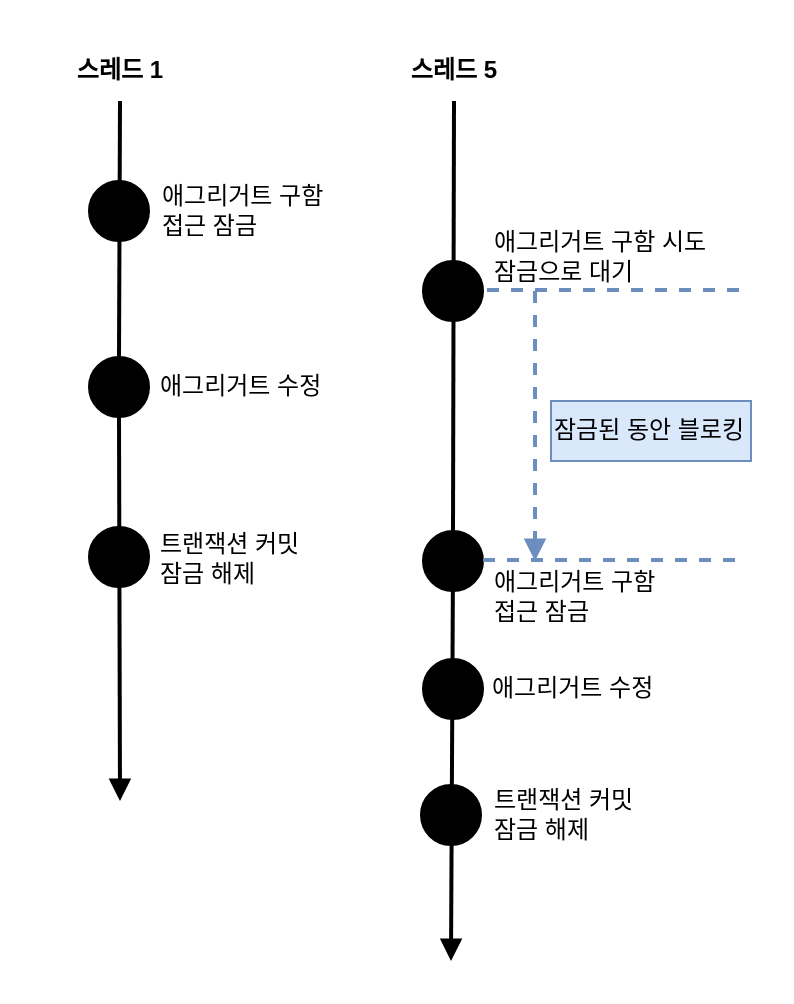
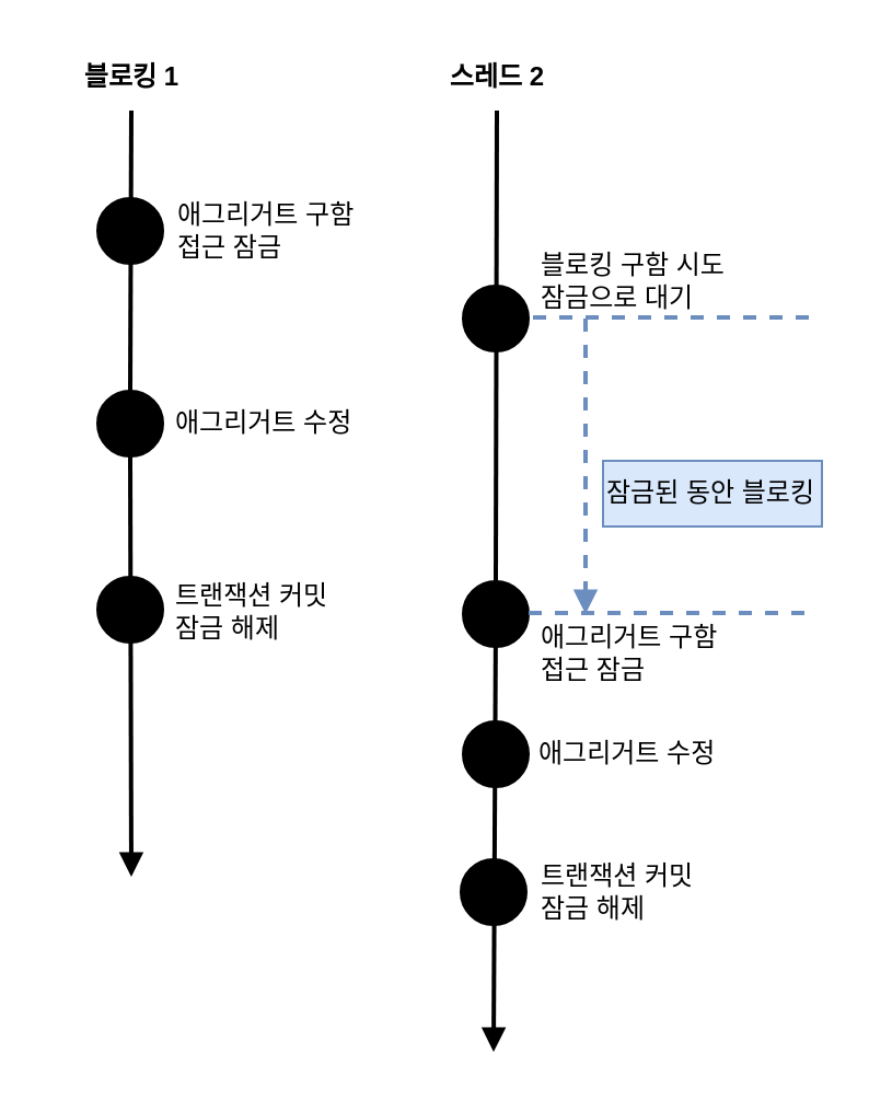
- <mxCell id="18" value="스레드 1" style="text;html=1;align=center;verticalAlign=middle;whiteSpace=wrap;rounded=0;fontStyle=1" vertex="1" parent="1"><mxGeometry x="20" y="20" width="80" height="30" as="geometry" /></mxCell>
+ <mxCell id="18" value="블로킹 1" style="text;html=1;align=center;verticalAlign=middle;whiteSpace=wrap;rounded=0;fontStyle=1" vertex="1" parent="1"><mxGeometry x="20" y="20" width="80" height="30" as="geometry" /></mxCell>
- <mxCell id="19" value="스레드 5" style="text;html=1;align=center;verticalAlign=middle;whiteSpace=wrap;rounded=0;fontStyle=1" vertex="1" parent="1"><mxGeometry x="187" y="20" width="80" height="30" as="geometry" /></mxCell>
+ <mxCell id="19" value="스레드 2" style="text;html=1;align=center;verticalAlign=middle;whiteSpace=wrap;rounded=0;fontStyle=1" vertex="1" parent="1"><mxGeometry x="187" y="20" width="80" height="30" as="geometry" /></mxCell>
- <mxCell id="13" value="애그리거트 구함 시도&lt;div&gt;잠금으로 대기&lt;/div&gt;" style="text;html=1;align=left;verticalAlign=middle;whiteSpace=wrap;rounded=0;" vertex="1" parent="1"><mxGeometry x="245" y="110" width="130" height="35" as="geometry" /></mxCell>
+ <mxCell id="13" value="블로킹 구함 시도&lt;div&gt;잠금으로 대기&lt;/div&gt;" style="text;html=1;align=left;verticalAlign=middle;whiteSpace=wrap;rounded=0;" vertex="1" parent="1"><mxGeometry x="245" y="110" width="130" height="35" as="geometry" /></mxCell>
- <mxCell id="22" value="잠금된 동안 블로킹" style="text;html=1;align=left;verticalAlign=middle;whiteSpace=wrap;rounded=0;fillColor=#dae8fc;strokeColor=#6c8ebf;" vertex="1" parent="1"><mxGeometry x="275" y="200" width="100" height="30" as="geometry" /></mxCell>
+ <mxCell id="22" value="잠금된 동안 블로킹" style="text;html=1;align=left;verticalAlign=middle;whiteSpace=wrap;rounded=0;fillColor=#dae8fc;strokeColor=#6c8ebf;" vertex="1" parent="1"><mxGeometry x="275" y="210" width="100" height="30" as="geometry" /></mxCell>
